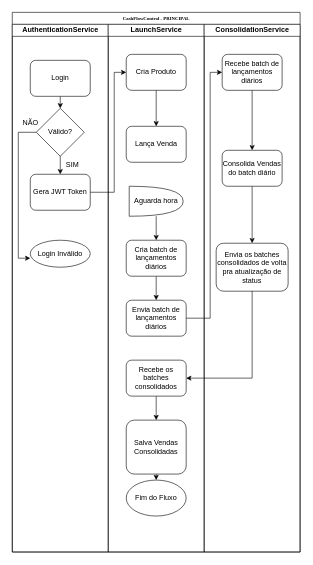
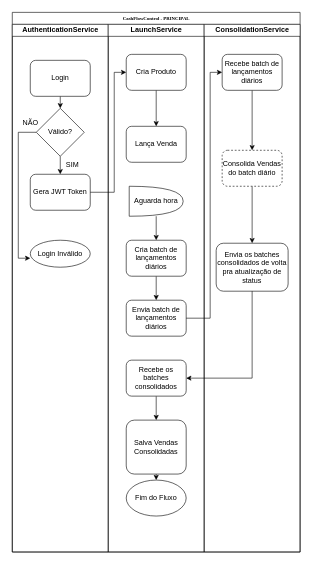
- <mxCell id="31" value="&lt;font face=&quot;Helvetica&quot;&gt;&lt;span style=&quot;font-size: 12px;&quot;&gt;Consolida Vendas do batch diário&lt;/span&gt;&lt;/font&gt;" style="rounded=1;whiteSpace=wrap;html=1;shadow=0;labelBackgroundColor=none;strokeWidth=1;fontFamily=Verdana;fontSize=8;align=center;" parent="27" vertex="1"><mxGeometry x="30" y="210" width="100" height="60" as="geometry" /></mxCell>
+ <mxCell id="31" value="&lt;font face=&quot;Helvetica&quot;&gt;&lt;span style=&quot;font-size: 12px;&quot;&gt;Consolida Vendas do batch diário&lt;/span&gt;&lt;/font&gt;" style="rounded=1;whiteSpace=wrap;html=1;shadow=0;labelBackgroundColor=none;strokeWidth=1;fontFamily=Verdana;fontSize=8;align=center;dashed=1;" parent="27" vertex="1"><mxGeometry x="30" y="210" width="100" height="60" as="geometry" /></mxCell>
